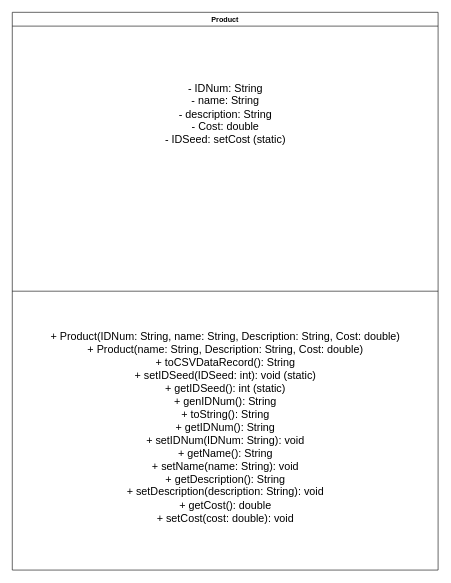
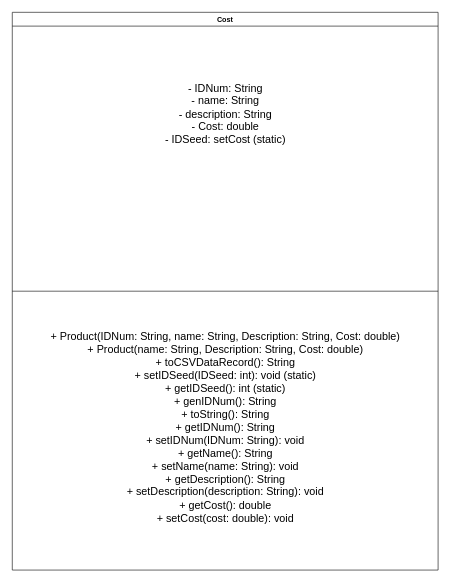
- <mxCell id="2" value="Product" style="swimlane;whiteSpace=wrap;html=1;" vertex="1" parent="1"><mxGeometry x="20" y="20" width="710" height="930" as="geometry"><mxRectangle x="310" y="150" width="140" height="30" as="alternateBounds" /></mxGeometry></mxCell>
+ <mxCell id="2" value="Cost" style="swimlane;whiteSpace=wrap;html=1;" vertex="1" parent="1"><mxGeometry x="20" y="20" width="710" height="930" as="geometry"><mxRectangle x="310" y="150" width="140" height="30" as="alternateBounds" /></mxGeometry></mxCell>
